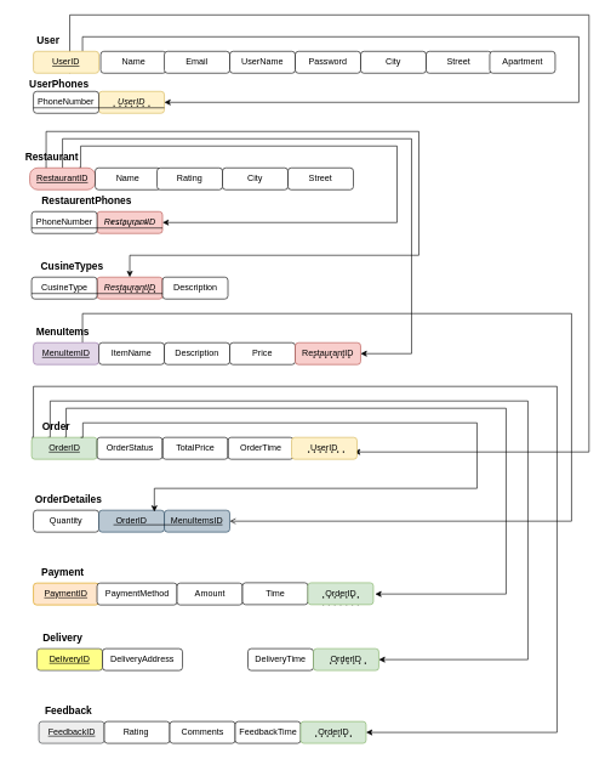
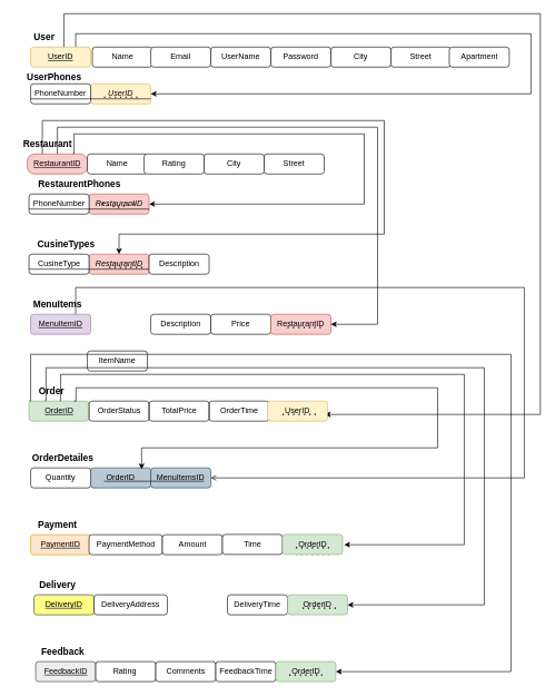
- <mxCell id="20" value="ItemName" style="rounded=1;whiteSpace=wrap;html=1;" parent="1" vertex="1"><mxGeometry x="135" y="470" width="90" height="30" as="geometry" /></mxCell>
+ <mxCell id="20" value="ItemName" style="rounded=1;whiteSpace=wrap;html=1;" parent="1" vertex="1"><mxGeometry x="130" y="525" width="90" height="30" as="geometry" /></mxCell>
